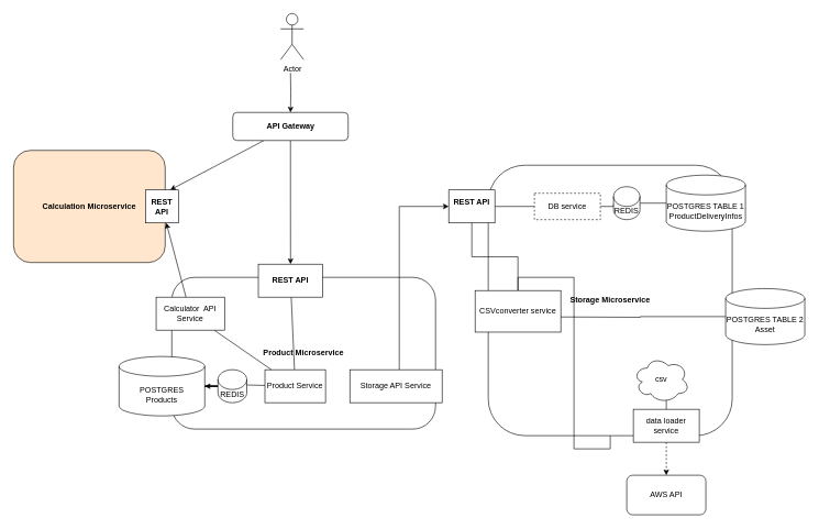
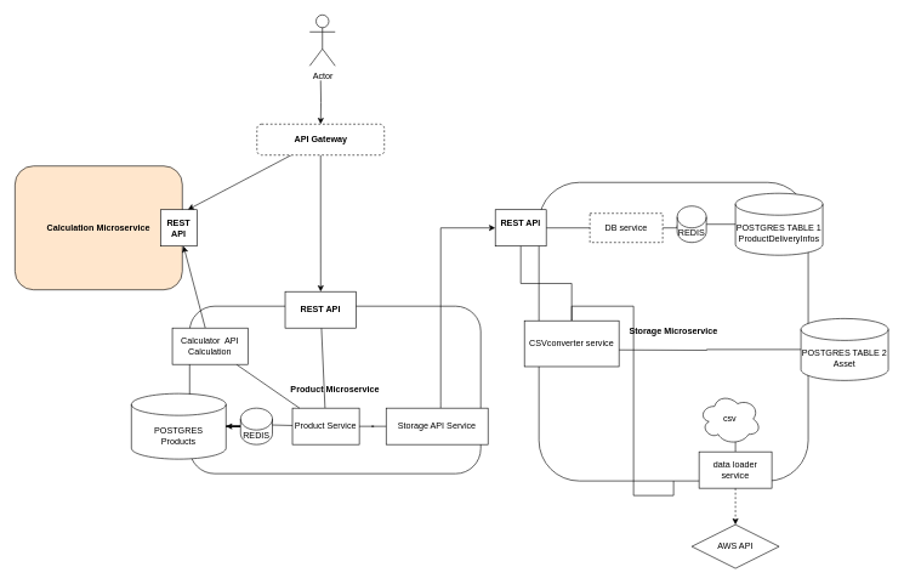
- <mxCell id="4" value="&lt;b&gt;API Gateway&lt;/b&gt;" style="rounded=1;whiteSpace=wrap;html=1;" parent="1" vertex="1"><mxGeometry x="352.51" y="170" width="174.99" height="42.5" as="geometry" /></mxCell>
+ <mxCell id="4" value="&lt;b&gt;API Gateway&lt;/b&gt;" style="rounded=1;whiteSpace=wrap;html=1;dashed=1;" parent="1" vertex="1"><mxGeometry x="352.51" y="170" width="174.99" height="42.5" as="geometry" /></mxCell>
- <mxCell id="23" value="Calculator&amp;nbsp; API Service" style="rounded=0;whiteSpace=wrap;html=1;" parent="1" vertex="1"><mxGeometry x="236.25" y="450" width="103.75" height="50" as="geometry" /></mxCell>
+ <mxCell id="23" value="Calculator&amp;nbsp; API Calculation" style="rounded=0;whiteSpace=wrap;html=1;" parent="1" vertex="1"><mxGeometry x="236.25" y="450" width="103.75" height="50" as="geometry" /></mxCell>
+ <mxCell id="25" value="" style="edgeStyle=orthogonalEdgeStyle;rounded=0;orthogonalLoop=1;jettySize=auto;html=1;entryX=0;entryY=0.5;entryDx=0;entryDy=0;endArrow=none;" parent="1" source="20" target="24" edge="1"><mxGeometry relative="1" as="geometry"><Array as="points" /><mxPoint x="491.88" y="550" as="sourcePoint" /><mxPoint x="710" y="340" as="targetPoint" /></mxGeometry></mxCell>
- <mxCell id="38" value="AWS API" style="rounded=1;whiteSpace=wrap;html=1;" parent="1" vertex="1"><mxGeometry x="950" y="720" width="120" height="60" as="geometry" /></mxCell>
+ <mxCell id="38" value="AWS API" style="rhombus;whiteSpace=wrap;html=1;" parent="1" vertex="1"><mxGeometry x="950" y="720" width="120" height="60" as="geometry" /></mxCell>
